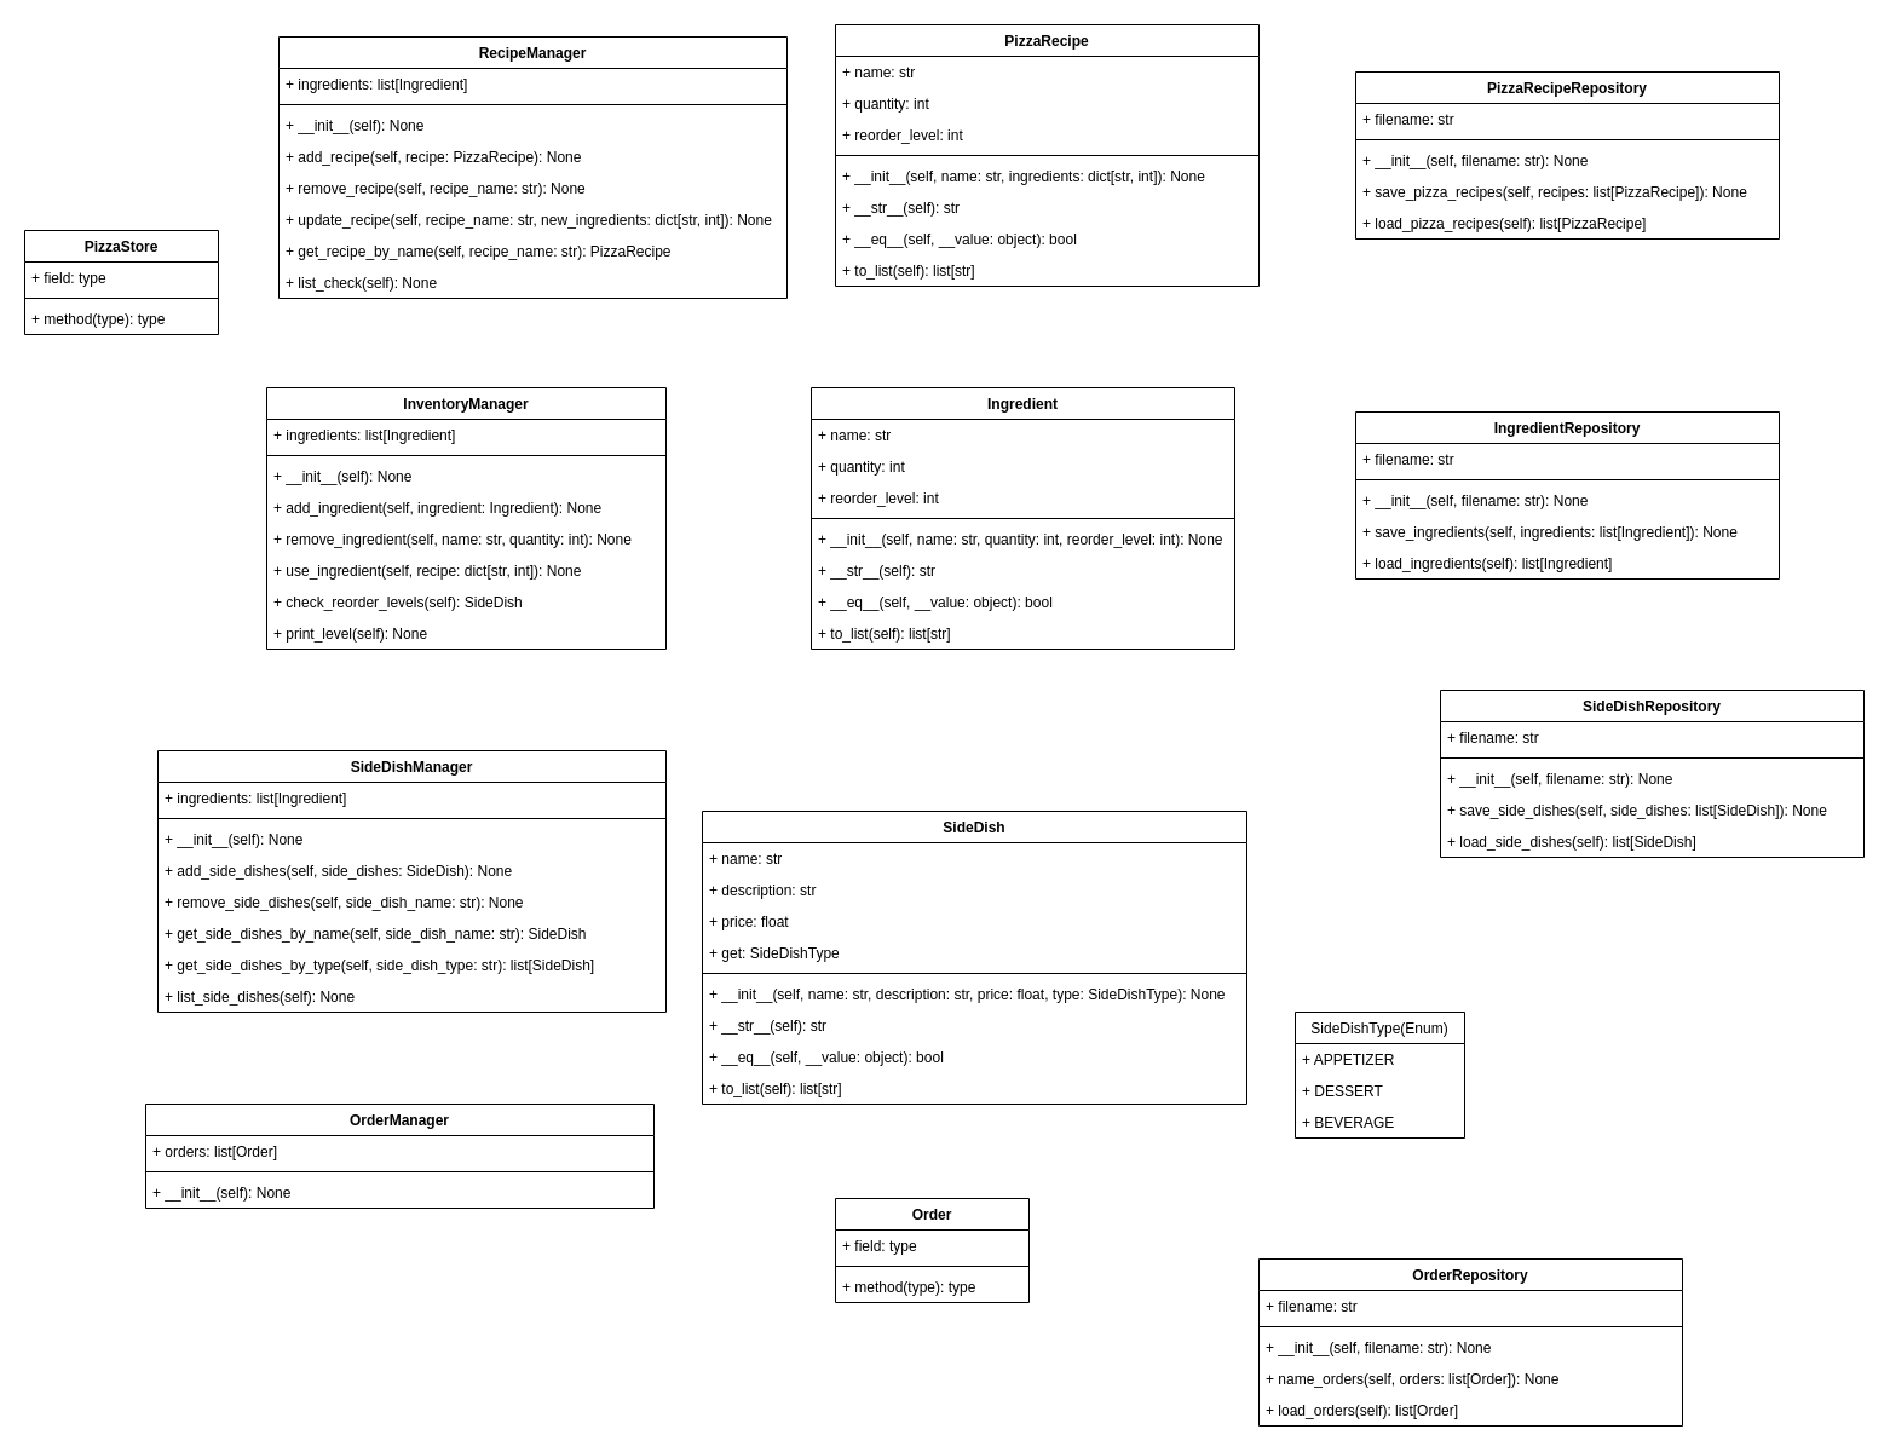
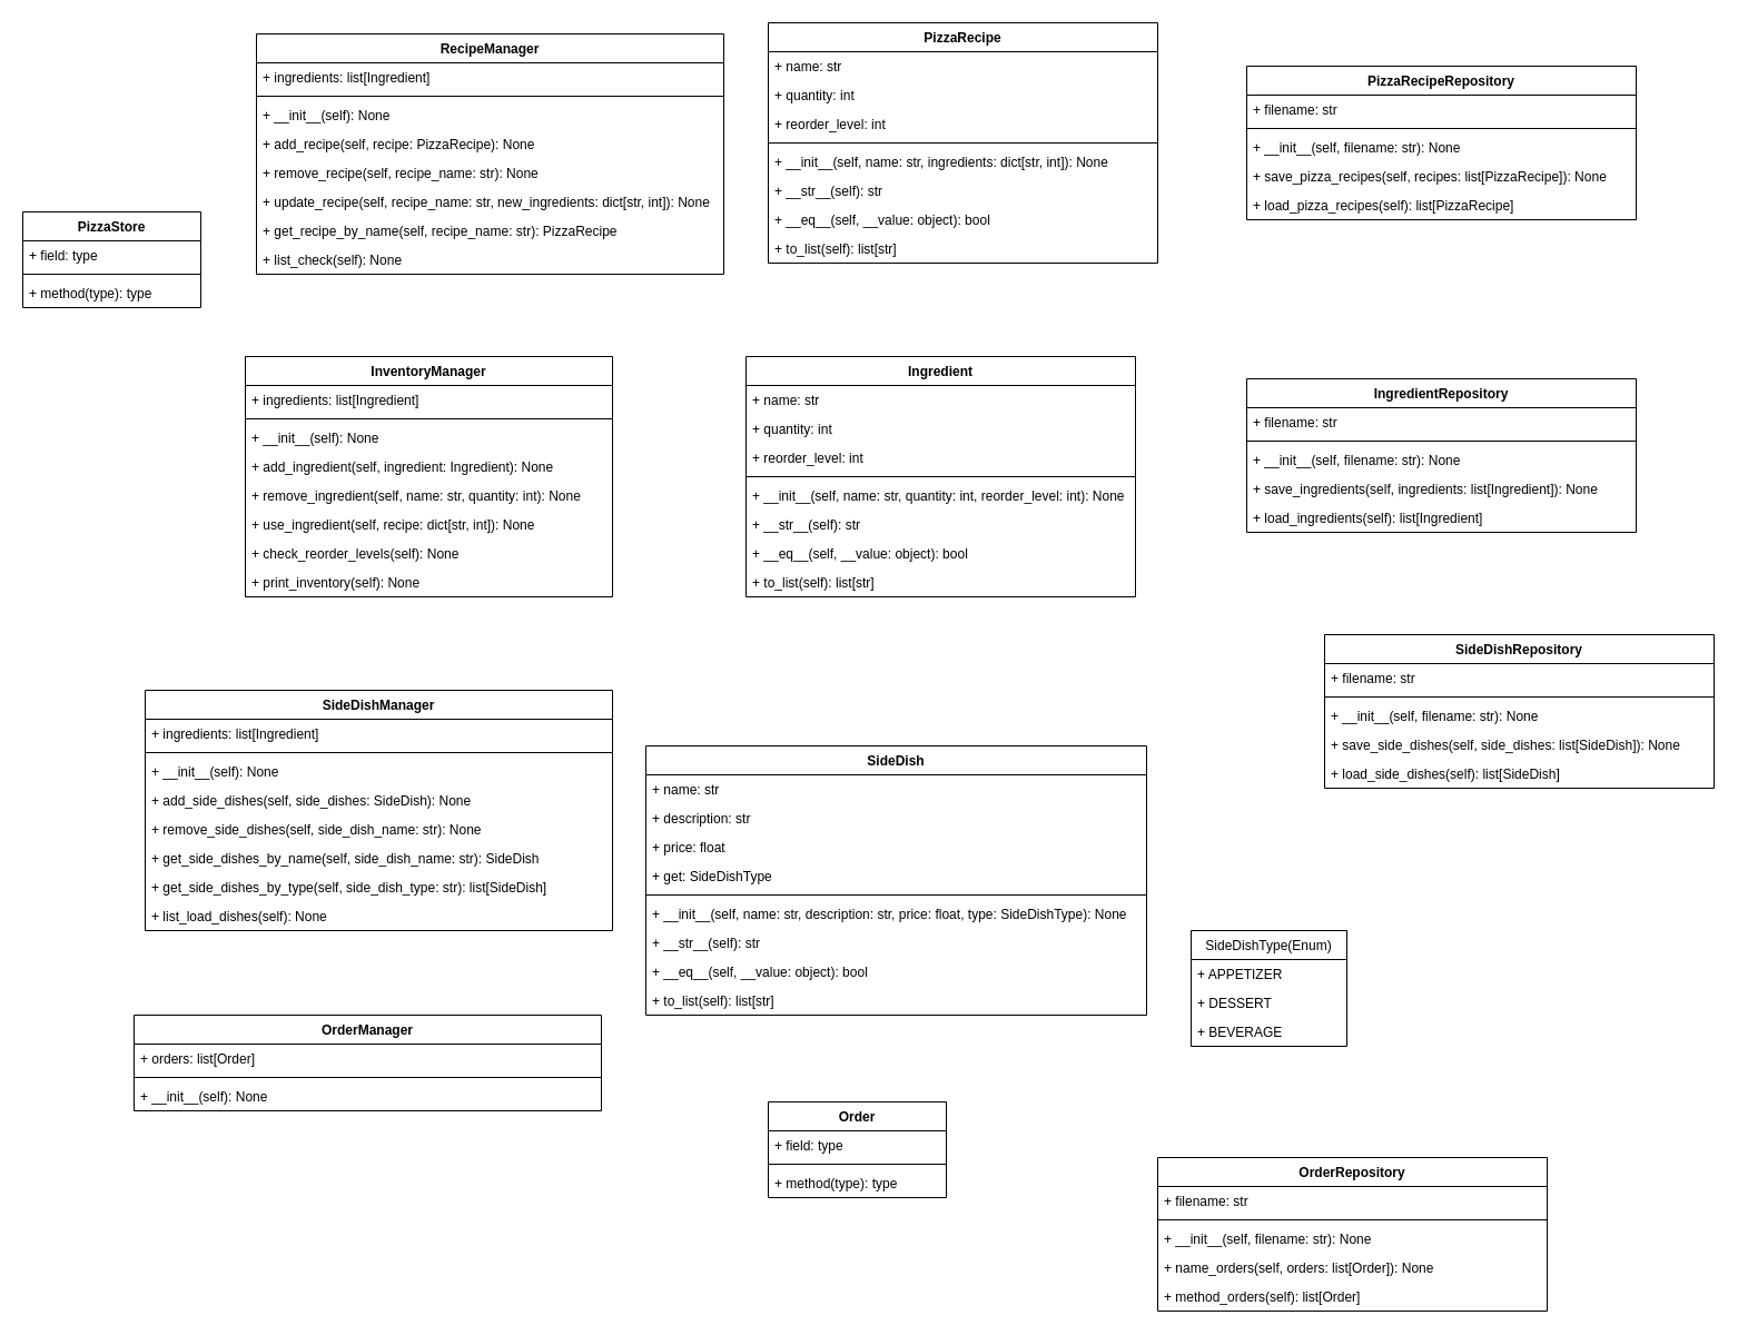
- <mxCell id="24" value="+ check_reorder_levels(self): SideDish" style="text;strokeColor=none;fillColor=none;align=left;verticalAlign=top;spacingLeft=4;spacingRight=4;overflow=hidden;rotatable=0;points=[[0,0.5],[1,0.5]];portConstraint=eastwest;" parent="17" vertex="1"><mxGeometry y="164" width="330" height="26" as="geometry" /></mxCell>
+ <mxCell id="24" value="+ check_reorder_levels(self): None" style="text;strokeColor=none;fillColor=none;align=left;verticalAlign=top;spacingLeft=4;spacingRight=4;overflow=hidden;rotatable=0;points=[[0,0.5],[1,0.5]];portConstraint=eastwest;" parent="17" vertex="1"><mxGeometry y="164" width="330" height="26" as="geometry" /></mxCell>
- <mxCell id="25" value="+ print_level(self): None" style="text;strokeColor=none;fillColor=none;align=left;verticalAlign=top;spacingLeft=4;spacingRight=4;overflow=hidden;rotatable=0;points=[[0,0.5],[1,0.5]];portConstraint=eastwest;" parent="17" vertex="1"><mxGeometry y="190" width="330" height="26" as="geometry" /></mxCell>
+ <mxCell id="25" value="+ print_inventory(self): None" style="text;strokeColor=none;fillColor=none;align=left;verticalAlign=top;spacingLeft=4;spacingRight=4;overflow=hidden;rotatable=0;points=[[0,0.5],[1,0.5]];portConstraint=eastwest;" parent="17" vertex="1"><mxGeometry y="190" width="330" height="26" as="geometry" /></mxCell>
- <mxCell id="86" value="+ list_side_dishes(self): None" style="text;strokeColor=none;fillColor=none;align=left;verticalAlign=top;spacingLeft=4;spacingRight=4;overflow=hidden;rotatable=0;points=[[0,0.5],[1,0.5]];portConstraint=eastwest;" parent="78" vertex="1"><mxGeometry y="190" width="420" height="26" as="geometry" /></mxCell>
+ <mxCell id="86" value="+ list_load_dishes(self): None" style="text;strokeColor=none;fillColor=none;align=left;verticalAlign=top;spacingLeft=4;spacingRight=4;overflow=hidden;rotatable=0;points=[[0,0.5],[1,0.5]];portConstraint=eastwest;" parent="78" vertex="1"><mxGeometry y="190" width="420" height="26" as="geometry" /></mxCell>
- <mxCell id="96" value="+ load_orders(self): list[Order]" style="text;strokeColor=none;fillColor=none;align=left;verticalAlign=top;spacingLeft=4;spacingRight=4;overflow=hidden;rotatable=0;points=[[0,0.5],[1,0.5]];portConstraint=eastwest;" vertex="1" parent="91"><mxGeometry y="112" width="350" height="26" as="geometry" /></mxCell>
+ <mxCell id="96" value="+ method_orders(self): list[Order]" style="text;strokeColor=none;fillColor=none;align=left;verticalAlign=top;spacingLeft=4;spacingRight=4;overflow=hidden;rotatable=0;points=[[0,0.5],[1,0.5]];portConstraint=eastwest;" vertex="1" parent="91"><mxGeometry y="112" width="350" height="26" as="geometry" /></mxCell>
